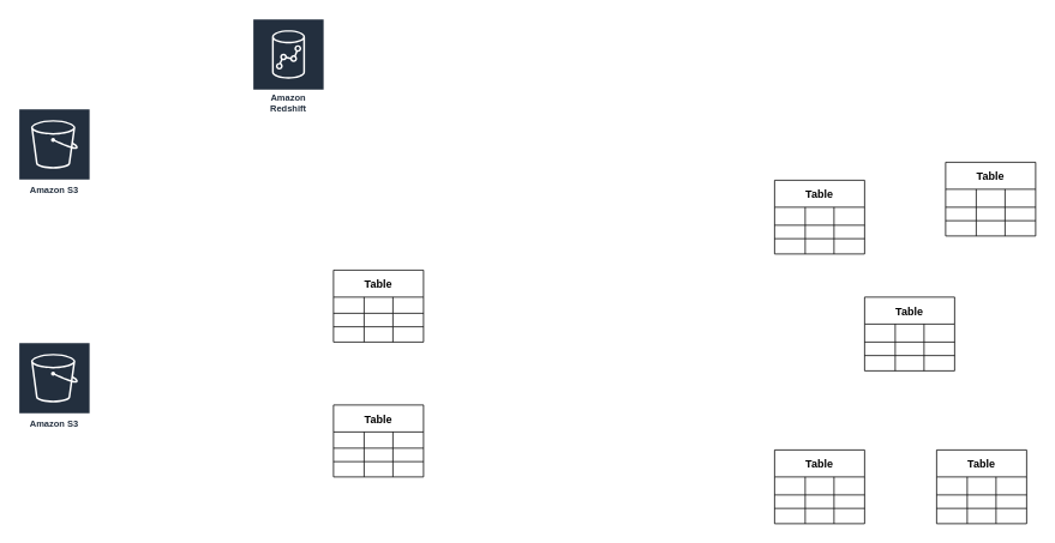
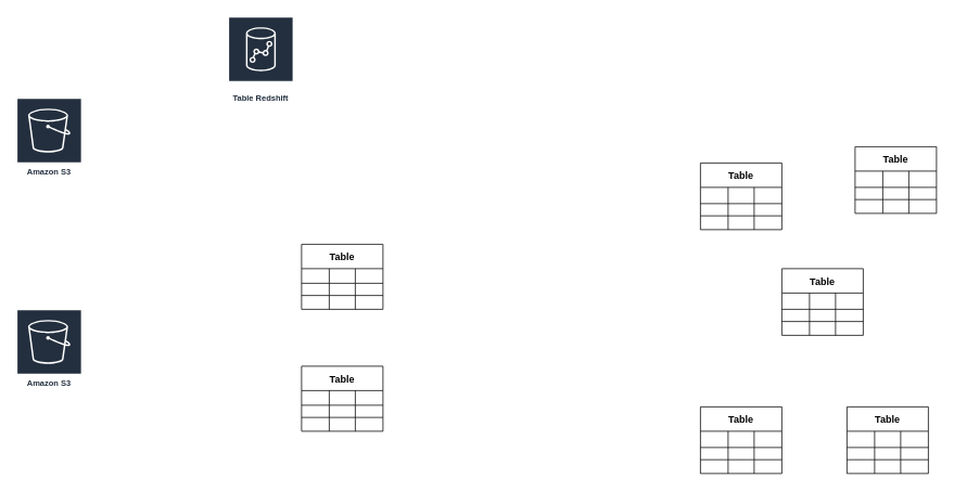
- <mxCell id="4" value="Amazon Redshift" style="sketch=0;outlineConnect=0;fontColor=#232F3E;gradientColor=none;strokeColor=#ffffff;fillColor=#232F3E;dashed=0;verticalLabelPosition=middle;verticalAlign=bottom;align=center;html=1;whiteSpace=wrap;fontSize=10;fontStyle=1;spacing=3;shape=mxgraph.aws4.productIcon;prIcon=mxgraph.aws4.redshift;" vertex="1" parent="1"><mxGeometry x="280" y="20" width="80" height="110" as="geometry" /></mxCell>
+ <mxCell id="4" value="Table Redshift" style="sketch=0;outlineConnect=0;fontColor=#232F3E;gradientColor=none;strokeColor=#ffffff;fillColor=#232F3E;dashed=0;verticalLabelPosition=middle;verticalAlign=bottom;align=center;html=1;whiteSpace=wrap;fontSize=10;fontStyle=1;spacing=3;shape=mxgraph.aws4.productIcon;prIcon=mxgraph.aws4.redshift;" vertex="1" parent="1"><mxGeometry x="280" y="20" width="80" height="110" as="geometry" /></mxCell>
